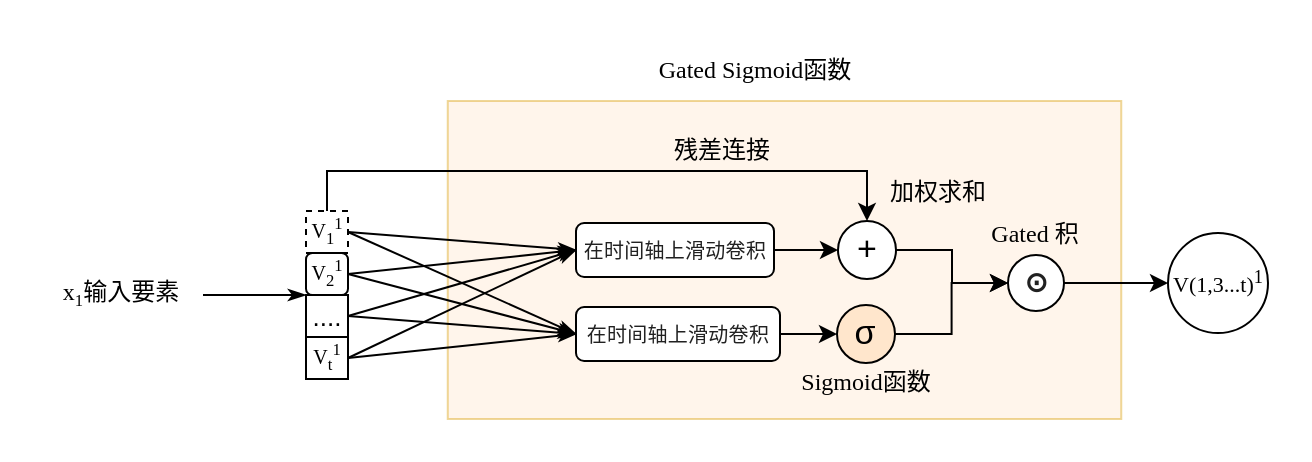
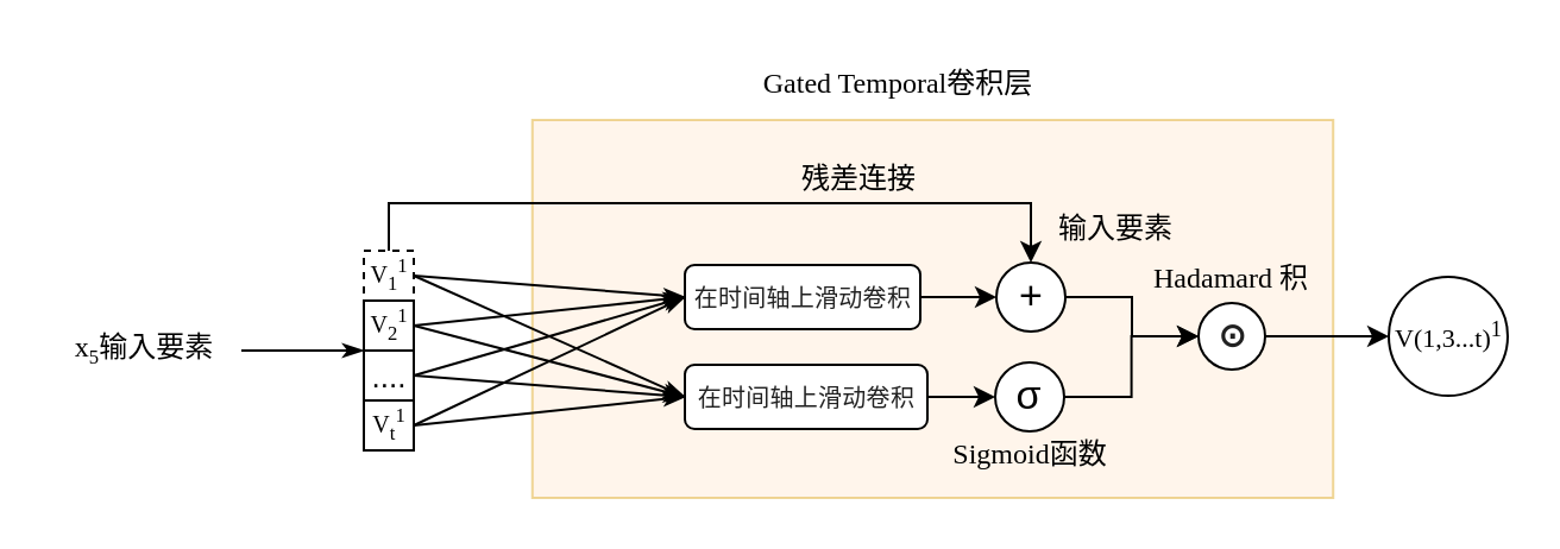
- <mxCell id="34" value="&lt;span style=&quot;font-family: &amp;quot;Times New Roman&amp;quot;;&quot;&gt;Gated Sigmoid函数&lt;/span&gt;" style="text;html=1;align=center;verticalAlign=middle;whiteSpace=wrap;rounded=0;" parent="1" vertex="1"><mxGeometry x="303.75" y="20" width="147" height="30" as="geometry" /></mxCell>
+ <mxCell id="34" value="&lt;span style=&quot;font-family: &amp;quot;Times New Roman&amp;quot;;&quot;&gt;Gated Temporal卷积层&lt;/span&gt;" style="text;html=1;align=center;verticalAlign=middle;whiteSpace=wrap;rounded=0;" parent="1" vertex="1"><mxGeometry x="303.75" y="20" width="147" height="30" as="geometry" /></mxCell>
- <mxCell id="11" value="加权求和" style="text;html=1;align=center;verticalAlign=middle;whiteSpace=wrap;rounded=0;" parent="1" vertex="1"><mxGeometry x="438.5" y="81" width="60" height="30" as="geometry" /></mxCell>
+ <mxCell id="11" value="输入要素" style="text;html=1;align=center;verticalAlign=middle;whiteSpace=wrap;rounded=0;" parent="1" vertex="1"><mxGeometry x="438.5" y="81" width="60" height="30" as="geometry" /></mxCell>
- <mxCell id="18" value="&lt;font face=&quot;Times New Roman&quot;&gt;Gated 积&lt;/font&gt;" style="text;html=1;align=center;verticalAlign=middle;whiteSpace=wrap;rounded=0;" parent="1" vertex="1"><mxGeometry x="475" y="102" width="85" height="30" as="geometry" /></mxCell>
+ <mxCell id="18" value="&lt;font face=&quot;Times New Roman&quot;&gt;Hadamard 积&lt;/font&gt;" style="text;html=1;align=center;verticalAlign=middle;whiteSpace=wrap;rounded=0;" parent="1" vertex="1"><mxGeometry x="475" y="102" width="85" height="30" as="geometry" /></mxCell>
- <mxCell id="22" value="&lt;font face=&quot;Times New Roman&quot; style=&quot;font-size: 10px;&quot;&gt;V&lt;sub&gt;2&lt;/sub&gt;&lt;sup style=&quot;&quot;&gt;1&lt;/sup&gt;&lt;/font&gt;" style="whiteSpace=wrap;html=1;aspect=fixed;fontFamily=Helvetica;fontSize=11;fontColor=default;labelBackgroundColor=default;rounded=1;" parent="20" vertex="1"><mxGeometry y="21" width="21" height="21" as="geometry" /></mxCell>
+ <mxCell id="22" value="&lt;font face=&quot;Times New Roman&quot; style=&quot;font-size: 10px;&quot;&gt;V&lt;sub&gt;2&lt;/sub&gt;&lt;sup style=&quot;&quot;&gt;1&lt;/sup&gt;&lt;/font&gt;" style="whiteSpace=wrap;html=1;aspect=fixed;fontFamily=Helvetica;fontSize=11;fontColor=default;labelBackgroundColor=default;" parent="20" vertex="1"><mxGeometry y="21" width="21" height="21" as="geometry" /></mxCell>
- <mxCell id="4" value="&lt;div&gt;&lt;span style=&quot;font-family: &amp;quot;Times New Roman&amp;quot;; background-color: transparent; color: light-dark(rgb(0, 0, 0), rgb(255, 255, 255));&quot;&gt;x&lt;/span&gt;&lt;span style=&quot;font-family: &amp;quot;Times New Roman&amp;quot;; background-color: transparent; color: light-dark(rgb(0, 0, 0), rgb(255, 255, 255)); font-size: 10px;&quot;&gt;&lt;sub&gt;1&lt;/sub&gt;&lt;/span&gt;&lt;span style=&quot;font-family: &amp;quot;Times New Roman&amp;quot;; background-color: transparent; color: light-dark(rgb(0, 0, 0), rgb(255, 255, 255));&quot;&gt;输入要素&lt;/span&gt;&lt;/div&gt;" style="text;html=1;align=center;verticalAlign=middle;whiteSpace=wrap;rounded=0;" parent="1" vertex="1"><mxGeometry x="20" y="132" width="81" height="30" as="geometry" /></mxCell>
+ <mxCell id="4" value="&lt;div&gt;&lt;span style=&quot;font-family: &amp;quot;Times New Roman&amp;quot;; background-color: transparent; color: light-dark(rgb(0, 0, 0), rgb(255, 255, 255));&quot;&gt;x&lt;/span&gt;&lt;span style=&quot;font-family: &amp;quot;Times New Roman&amp;quot;; background-color: transparent; color: light-dark(rgb(0, 0, 0), rgb(255, 255, 255)); font-size: 10px;&quot;&gt;&lt;sub&gt;5&lt;/sub&gt;&lt;/span&gt;&lt;span style=&quot;font-family: &amp;quot;Times New Roman&amp;quot;; background-color: transparent; color: light-dark(rgb(0, 0, 0), rgb(255, 255, 255));&quot;&gt;输入要素&lt;/span&gt;&lt;/div&gt;" style="text;html=1;align=center;verticalAlign=middle;whiteSpace=wrap;rounded=0;" parent="1" vertex="1"><mxGeometry x="20" y="132" width="81" height="30" as="geometry" /></mxCell>
- <mxCell id="13" value="&lt;span style=&quot;font-size: 17px;&quot;&gt;σ&lt;/span&gt;" style="ellipse;whiteSpace=wrap;html=1;aspect=fixed;fillColor=#ffe6cc;" parent="1" vertex="1"><mxGeometry x="418" y="152" width="29" height="29" as="geometry" /></mxCell>
+ <mxCell id="13" value="&lt;span style=&quot;font-size: 17px;&quot;&gt;σ&lt;/span&gt;" style="ellipse;whiteSpace=wrap;html=1;aspect=fixed;" parent="1" vertex="1"><mxGeometry x="418" y="152" width="29" height="29" as="geometry" /></mxCell>
